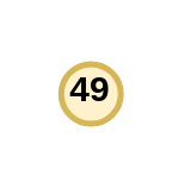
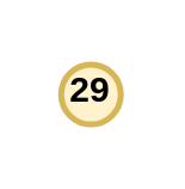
- <mxCell id="4" value="49" style="text;html=1;fillColor=none;align=center;verticalAlign=middle;whiteSpace=wrap;rounded=0;fontStyle=1;" parent="2" vertex="1"><mxGeometry width="20" height="20" as="geometry" /></mxCell>
+ <mxCell id="4" value="29" style="text;html=1;fillColor=none;align=center;verticalAlign=middle;whiteSpace=wrap;rounded=0;fontStyle=1;" parent="2" vertex="1"><mxGeometry width="20" height="20" as="geometry" /></mxCell>
